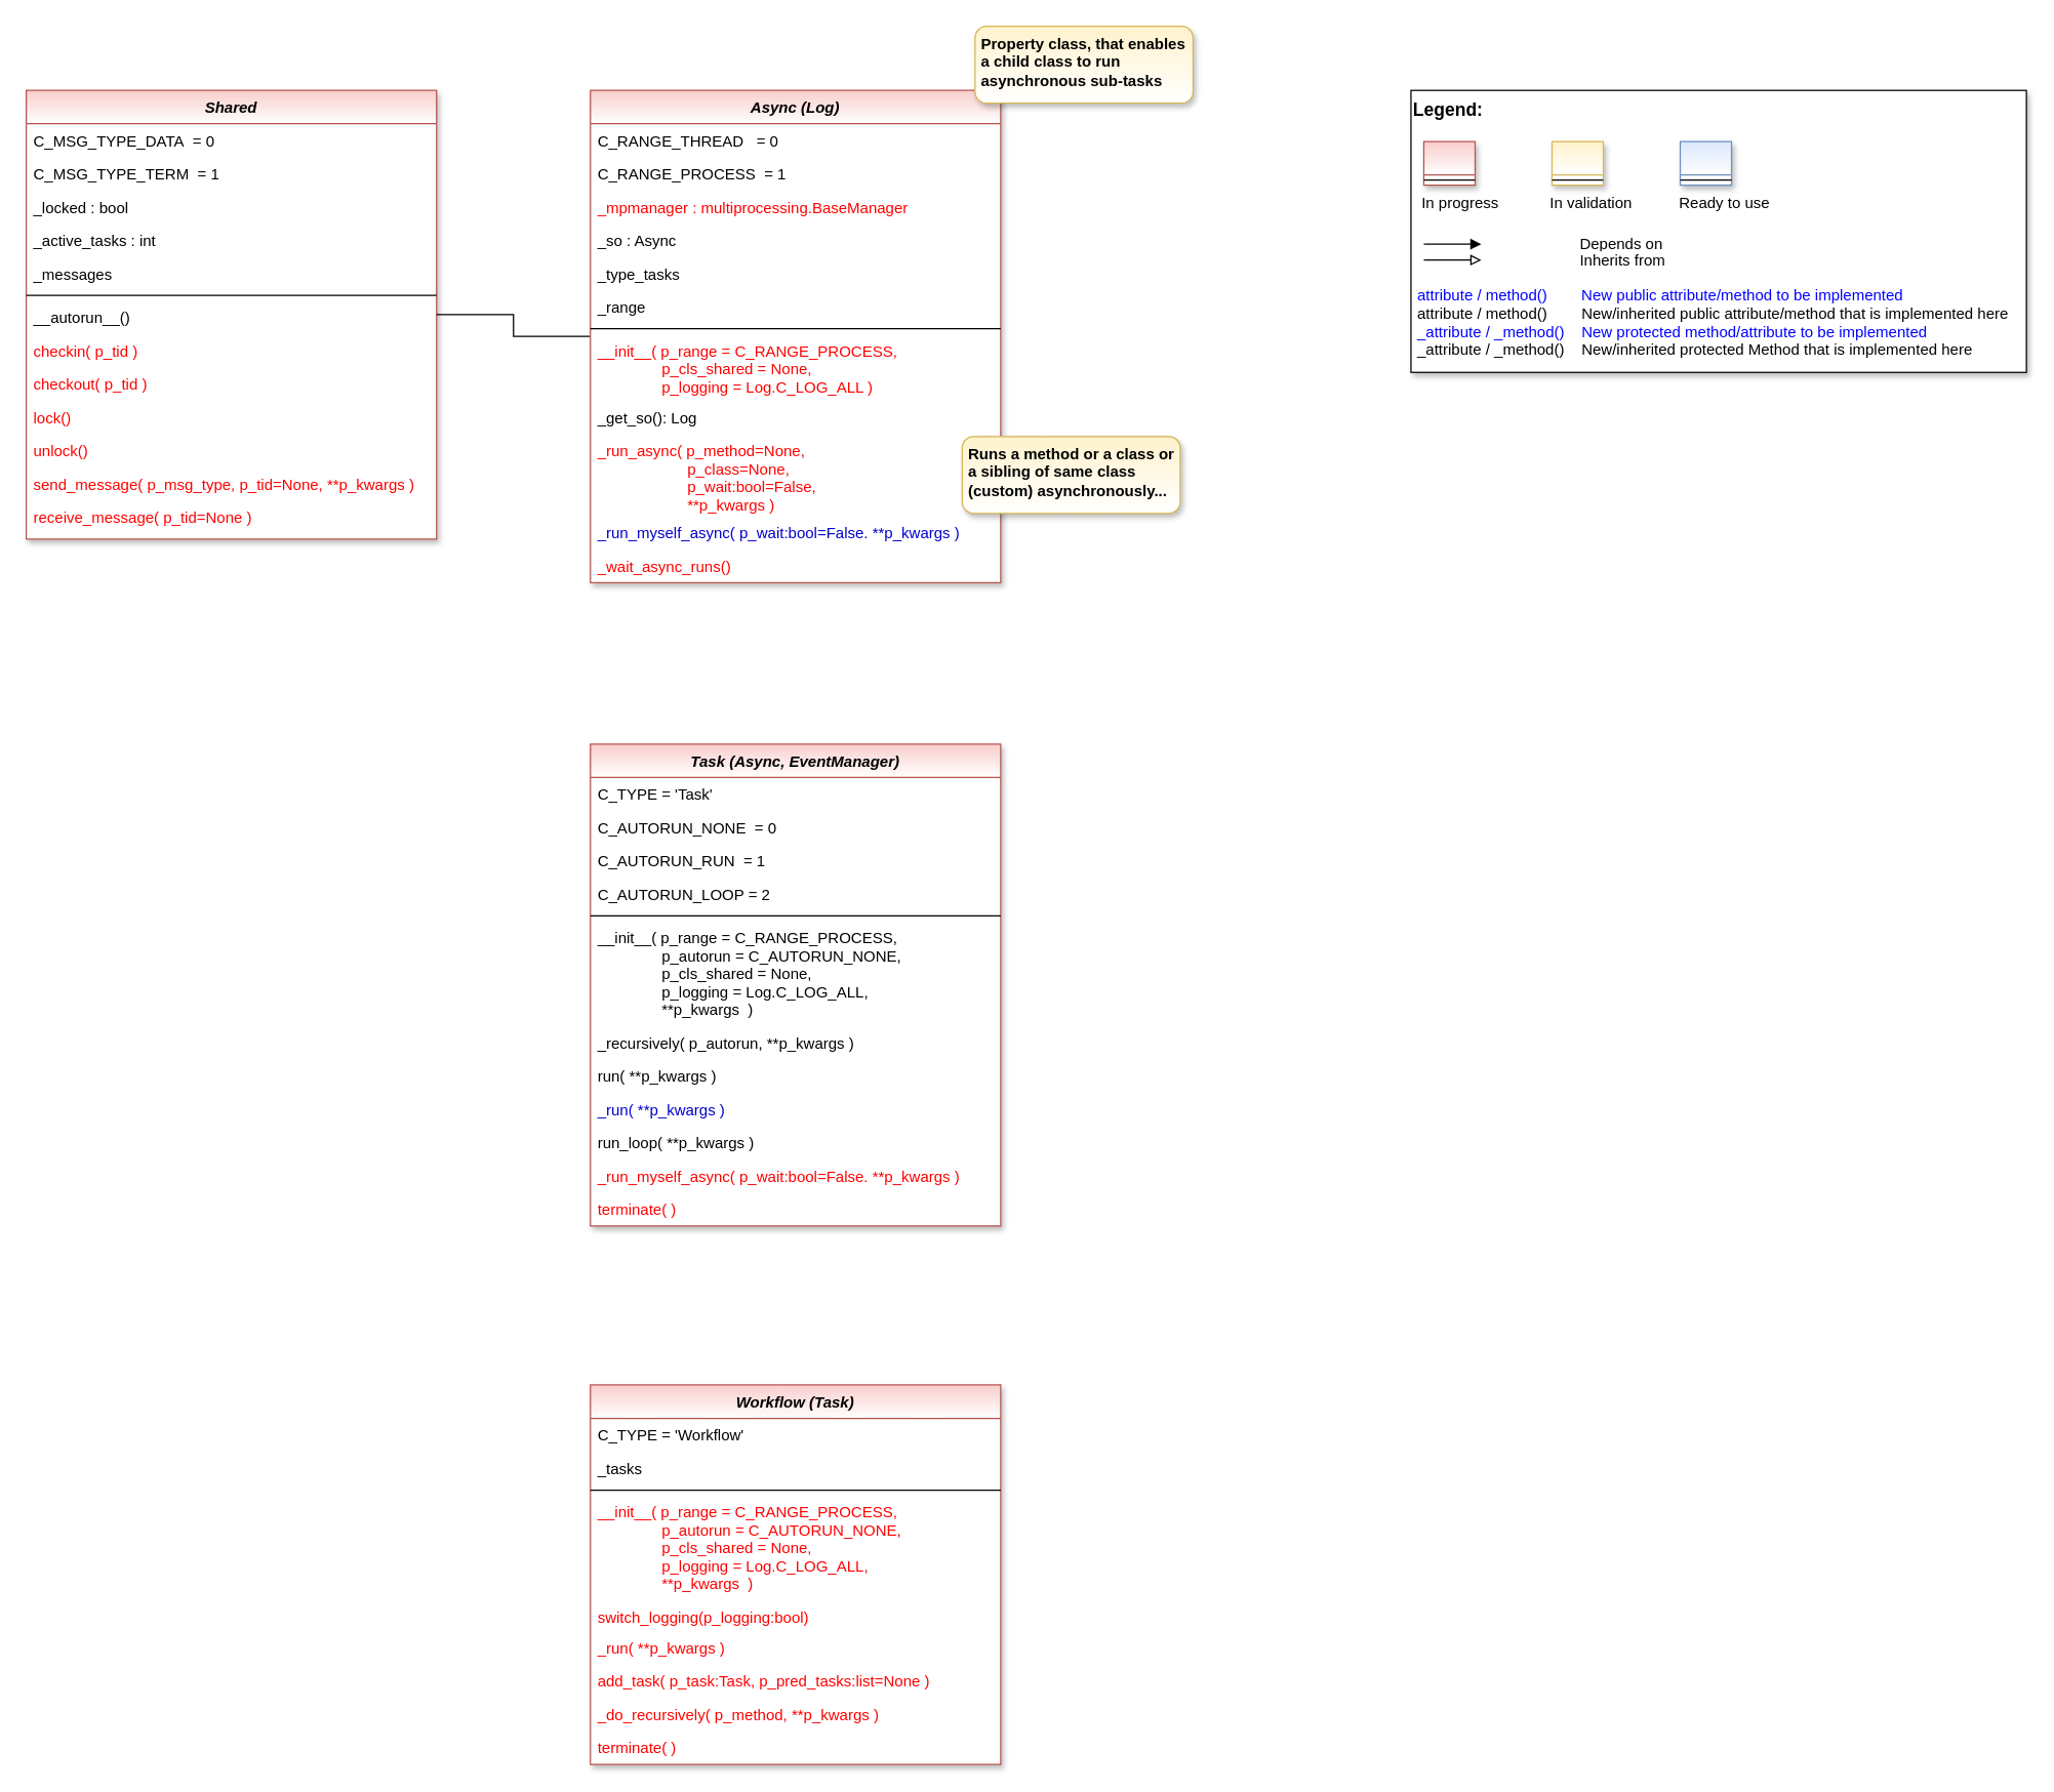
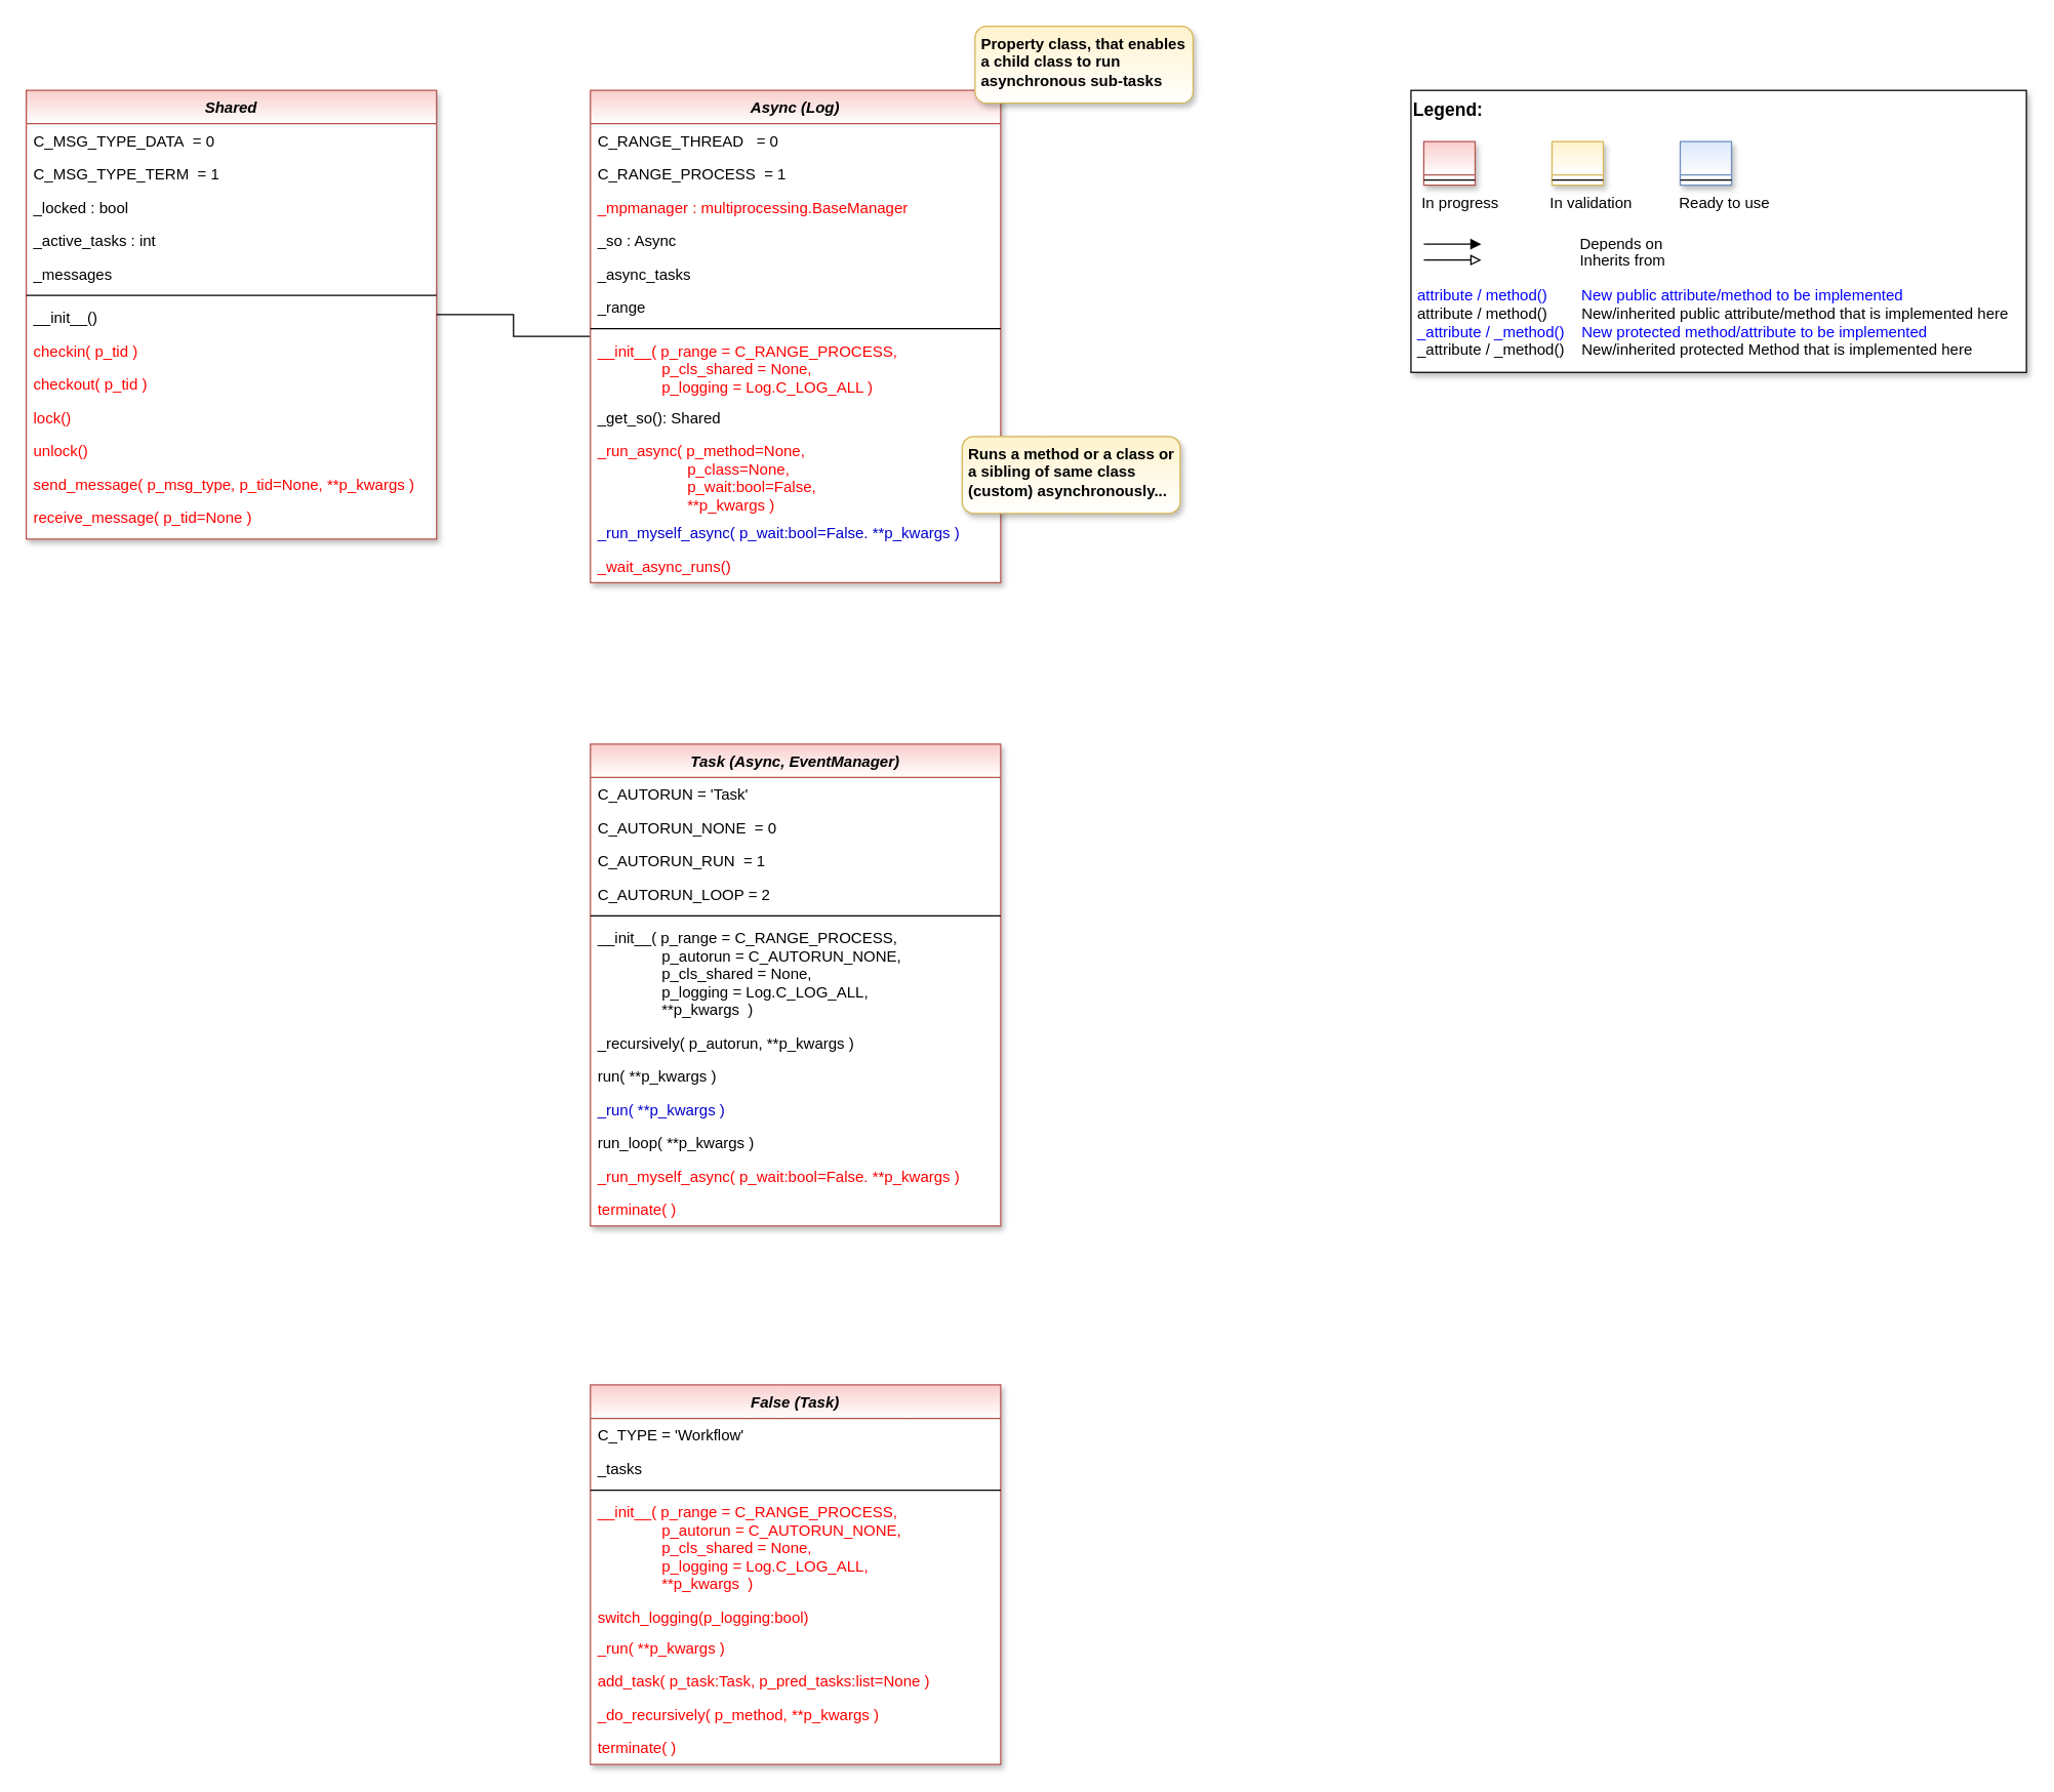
- <mxCell id="32" value="_type_tasks" style="text;align=left;verticalAlign=top;spacingLeft=4;spacingRight=4;overflow=hidden;rotatable=0;points=[[0,0.5],[1,0.5]];portConstraint=eastwest;" parent="27" vertex="1"><mxGeometry y="130" width="320" height="26" as="geometry" /></mxCell>
+ <mxCell id="32" value="_async_tasks" style="text;align=left;verticalAlign=top;spacingLeft=4;spacingRight=4;overflow=hidden;rotatable=0;points=[[0,0.5],[1,0.5]];portConstraint=eastwest;" parent="27" vertex="1"><mxGeometry y="130" width="320" height="26" as="geometry" /></mxCell>
- <mxCell id="19" value="__autorun__()" style="text;align=left;verticalAlign=top;spacingLeft=4;spacingRight=4;overflow=hidden;rotatable=0;points=[[0,0.5],[1,0.5]];portConstraint=eastwest;fontColor=default;" parent="12" vertex="1"><mxGeometry y="164" width="320" height="26" as="geometry" /></mxCell>
+ <mxCell id="19" value="__init__()" style="text;align=left;verticalAlign=top;spacingLeft=4;spacingRight=4;overflow=hidden;rotatable=0;points=[[0,0.5],[1,0.5]];portConstraint=eastwest;fontColor=default;" parent="12" vertex="1"><mxGeometry y="164" width="320" height="26" as="geometry" /></mxCell>
- <mxCell id="36" value="_get_so(): Log" style="text;align=left;verticalAlign=top;spacingLeft=4;spacingRight=4;overflow=hidden;rotatable=0;points=[[0,0.5],[1,0.5]];portConstraint=eastwest;fontColor=default;" parent="27" vertex="1"><mxGeometry y="242" width="320" height="26" as="geometry" /></mxCell>
+ <mxCell id="36" value="_get_so(): Shared" style="text;align=left;verticalAlign=top;spacingLeft=4;spacingRight=4;overflow=hidden;rotatable=0;points=[[0,0.5],[1,0.5]];portConstraint=eastwest;fontColor=default;" parent="27" vertex="1"><mxGeometry y="242" width="320" height="26" as="geometry" /></mxCell>
- <mxCell id="42" value="C_TYPE = 'Task'" style="text;align=left;verticalAlign=top;spacingLeft=4;spacingRight=4;overflow=hidden;rotatable=0;points=[[0,0.5],[1,0.5]];portConstraint=eastwest;" parent="41" vertex="1"><mxGeometry y="26" width="320" height="26" as="geometry" /></mxCell>
+ <mxCell id="42" value="C_AUTORUN = 'Task'" style="text;align=left;verticalAlign=top;spacingLeft=4;spacingRight=4;overflow=hidden;rotatable=0;points=[[0,0.5],[1,0.5]];portConstraint=eastwest;" parent="41" vertex="1"><mxGeometry y="26" width="320" height="26" as="geometry" /></mxCell>
- <mxCell id="54" value="Workflow (Task)" style="swimlane;fontStyle=3;align=center;verticalAlign=top;childLayout=stackLayout;horizontal=1;startSize=26;horizontalStack=0;resizeParent=1;resizeLast=0;collapsible=1;marginBottom=0;rounded=0;shadow=1;strokeWidth=1;fillColor=#f8cecc;strokeColor=#b85450;glass=0;swimlaneFillColor=#ffffff;gradientColor=#ffffff;" parent="1" vertex="1"><mxGeometry x="460" y="1080" width="320" height="296" as="geometry"><mxRectangle x="230" y="140" width="160" height="26" as="alternateBounds" /></mxGeometry></mxCell>
+ <mxCell id="54" value="False (Task)" style="swimlane;fontStyle=3;align=center;verticalAlign=top;childLayout=stackLayout;horizontal=1;startSize=26;horizontalStack=0;resizeParent=1;resizeLast=0;collapsible=1;marginBottom=0;rounded=0;shadow=1;strokeWidth=1;fillColor=#f8cecc;strokeColor=#b85450;glass=0;swimlaneFillColor=#ffffff;gradientColor=#ffffff;" parent="1" vertex="1"><mxGeometry x="460" y="1080" width="320" height="296" as="geometry"><mxRectangle x="230" y="140" width="160" height="26" as="alternateBounds" /></mxGeometry></mxCell>
